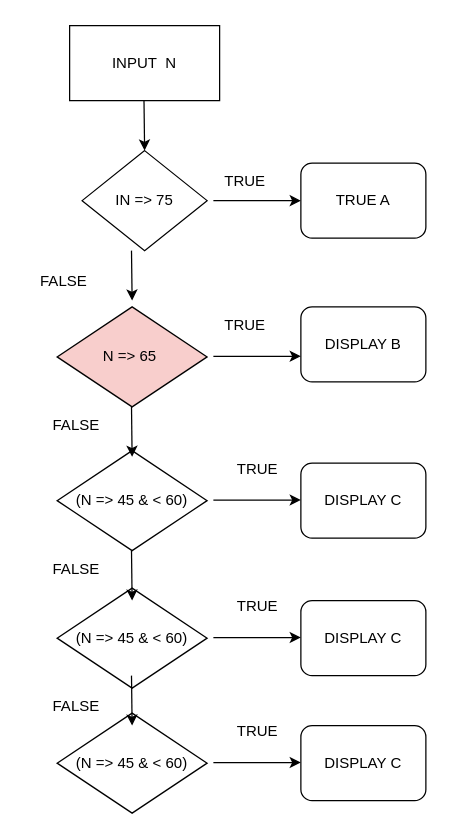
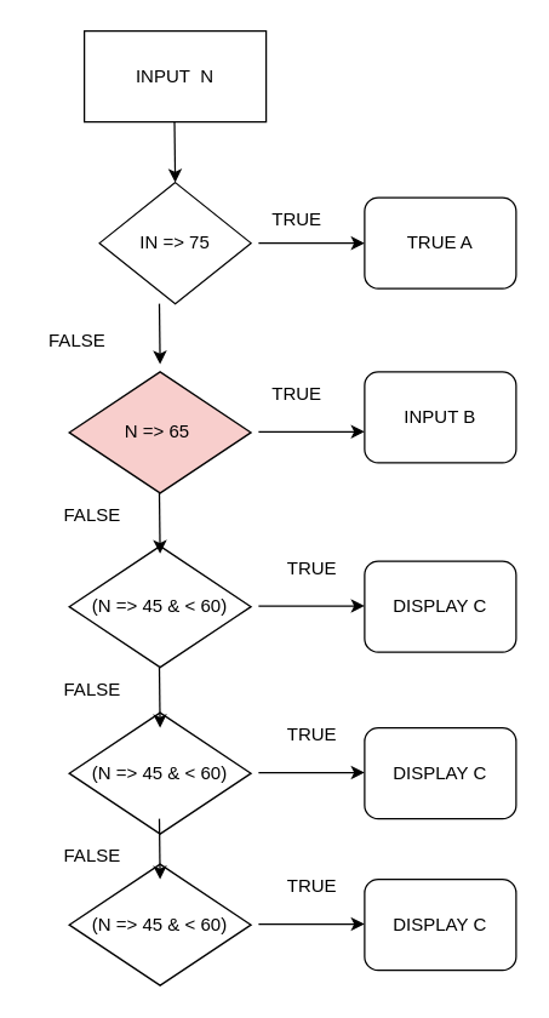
- <mxCell id="6" value="DISPLAY B" style="rounded=1;whiteSpace=wrap;html=1;" vertex="1" parent="1"><mxGeometry x="240" y="245" width="100" height="60" as="geometry" /></mxCell>
+ <mxCell id="6" value="INPUT B" style="rounded=1;whiteSpace=wrap;html=1;" vertex="1" parent="1"><mxGeometry x="240" y="245" width="100" height="60" as="geometry" /></mxCell>
